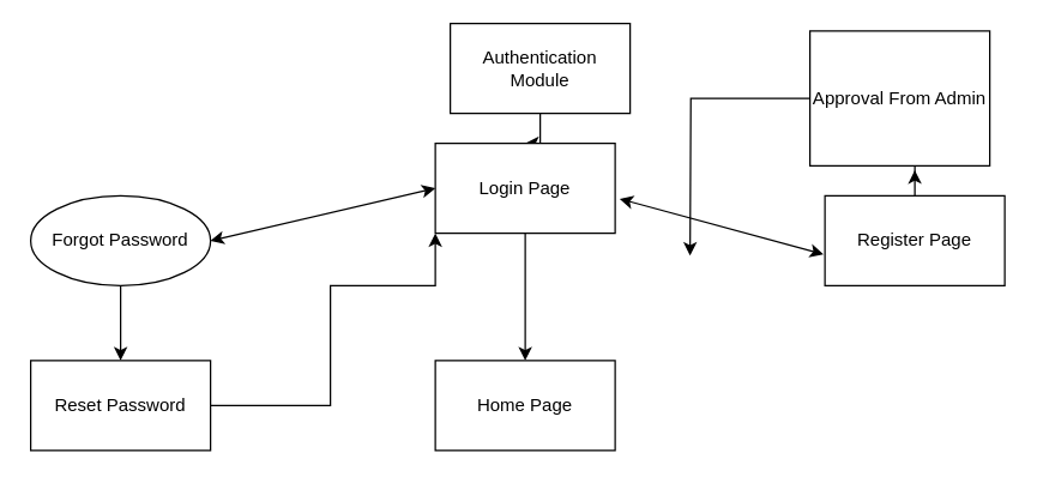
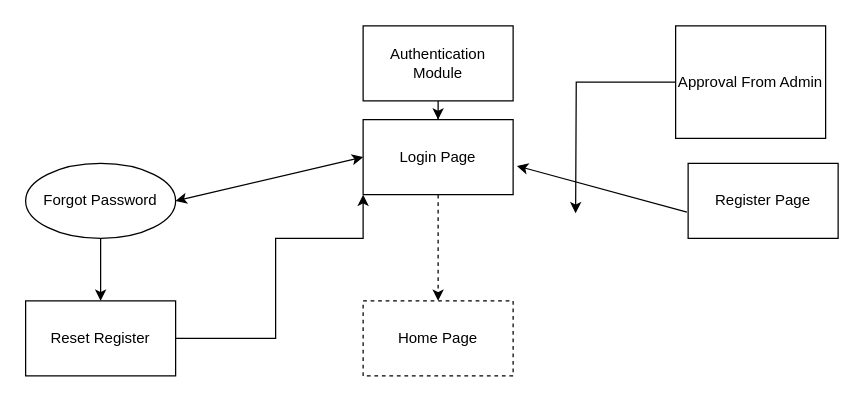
- <mxCell id="3" value="Authentication Module" style="rounded=0;whiteSpace=wrap;html=1;" vertex="1" parent="1"><mxGeometry x="300" y="15" width="120" height="60" as="geometry" /></mxCell>
+ <mxCell id="3" value="Authentication Module" style="rounded=0;whiteSpace=wrap;html=1;" vertex="1" parent="1"><mxGeometry x="290" y="20" width="120" height="60" as="geometry" /></mxCell>
- <mxCell id="8" style="edgeStyle=orthogonalEdgeStyle;rounded=0;orthogonalLoop=1;jettySize=auto;html=1;entryX=0.583;entryY=1.033;entryDx=0;entryDy=0;entryPerimeter=0;" edge="1" parent="1" source="9" target="16"><mxGeometry relative="1" as="geometry" /></mxCell>
- <mxCell id="11" value="" style="endArrow=classic;startArrow=classic;html=1;entryX=-0.008;entryY=0.65;entryDx=0;entryDy=0;entryPerimeter=0;exitX=1.025;exitY=0.617;exitDx=0;exitDy=0;exitPerimeter=0;" edge="1" parent="1" source="5" target="9"><mxGeometry width="50" height="50" relative="1" as="geometry"><mxPoint x="370" y="260" as="sourcePoint" /><mxPoint x="420" y="210" as="targetPoint" /></mxGeometry></mxCell>
+ <mxCell id="11" value="" style="endArrow=none;startArrow=classic;html=1;entryX=-0.008;entryY=0.65;entryDx=0;entryDy=0;entryPerimeter=0;exitX=1.025;exitY=0.617;exitDx=0;exitDy=0;exitPerimeter=0;" edge="1" parent="1" source="5" target="9"><mxGeometry width="50" height="50" relative="1" as="geometry"><mxPoint x="370" y="260" as="sourcePoint" /><mxPoint x="420" y="210" as="targetPoint" /></mxGeometry></mxCell>
- <mxCell id="4" style="edgeStyle=orthogonalEdgeStyle;rounded=0;orthogonalLoop=1;jettySize=auto;html=1;entryX=0.5;entryY=0;entryDx=0;entryDy=0;" edge="1" parent="1" source="5" target="10"><mxGeometry relative="1" as="geometry" /></mxCell>
+ <mxCell id="4" style="edgeStyle=orthogonalEdgeStyle;rounded=0;orthogonalLoop=1;jettySize=auto;html=1;entryX=0.5;entryY=0;entryDx=0;entryDy=0;dashed=1;" edge="1" parent="1" source="5" target="10"><mxGeometry relative="1" as="geometry" /></mxCell>
- <mxCell id="14" value="Reset Password" style="rounded=0;whiteSpace=wrap;html=1;" vertex="1" parent="1"><mxGeometry x="20" y="240" width="120" height="60" as="geometry" /></mxCell>
+ <mxCell id="14" value="Reset Register" style="rounded=0;whiteSpace=wrap;html=1;" vertex="1" parent="1"><mxGeometry x="20" y="240" width="120" height="60" as="geometry" /></mxCell>
- <mxCell id="10" value="Home Page" style="rounded=0;whiteSpace=wrap;html=1;" vertex="1" parent="1"><mxGeometry x="290" y="240" width="120" height="60" as="geometry" /></mxCell>
+ <mxCell id="10" value="Home Page" style="rounded=0;whiteSpace=wrap;html=1;dashed=1;" vertex="1" parent="1"><mxGeometry x="290" y="240" width="120" height="60" as="geometry" /></mxCell>
